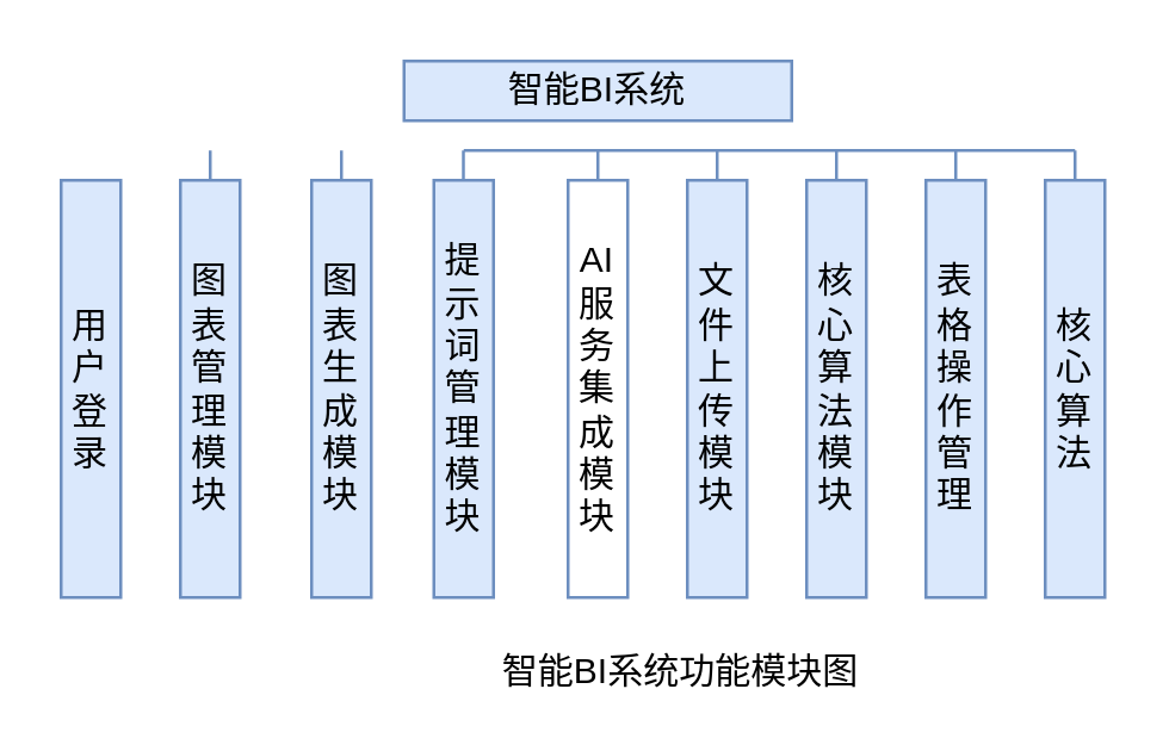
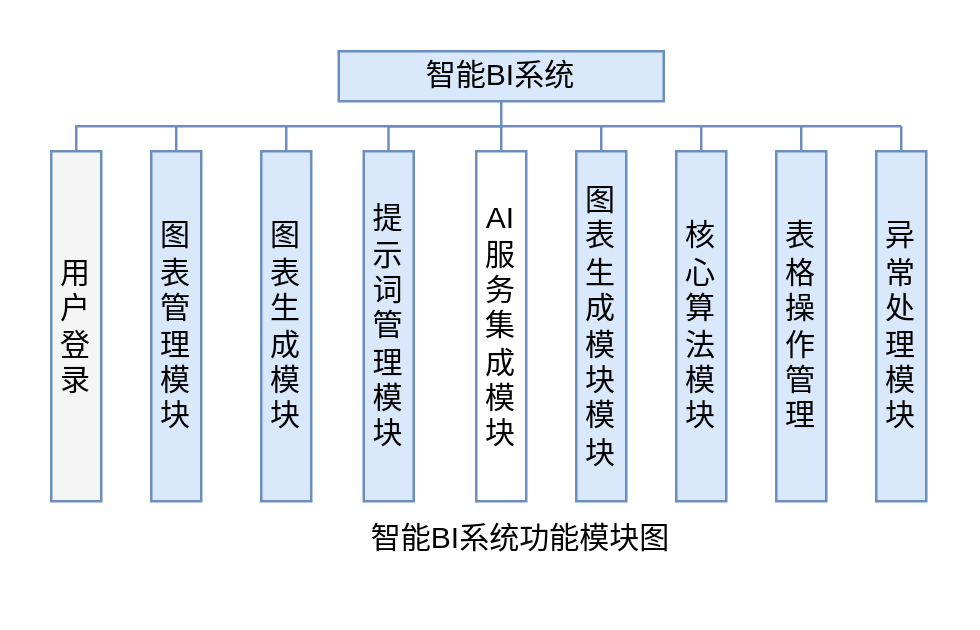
+ <mxCell id="10" value="" style="endArrow=none;html=1;rounded=0;entryX=0.5;entryY=1;entryDx=0;entryDy=0;exitX=0.5;exitY=0;exitDx=0;exitDy=0;fillColor=#dae8fc;strokeColor=#6c8ebf;" parent="1" source="3" target="2" edge="1"><mxGeometry width="50" height="50" relative="1" as="geometry"><mxPoint x="-30" y="50" as="sourcePoint" /><mxPoint x="60" y="20" as="targetPoint" /><Array as="points"><mxPoint x="30" y="50" /><mxPoint x="100" y="50" /><mxPoint x="200" y="50" /></Array></mxGeometry></mxCell>
- <mxCell id="3" value="&lt;div style=&quot;&quot;&gt;用户登录&lt;/div&gt;" style="rounded=0;whiteSpace=wrap;html=1;align=center;fillColor=#dae8fc;strokeColor=#6c8ebf;" parent="1" vertex="1"><mxGeometry x="20" y="60" width="20" height="140" as="geometry" /></mxCell>
+ <mxCell id="3" value="&lt;div style=&quot;&quot;&gt;用户登录&lt;/div&gt;" style="rounded=0;whiteSpace=wrap;html=1;align=center;fillColor=#f5f5f5;strokeColor=#6c8ebf;" parent="1" vertex="1"><mxGeometry x="20" y="60" width="20" height="140" as="geometry" /></mxCell>
- <mxCell id="8" value="&lt;div style=&quot;&quot;&gt;文件上传&lt;/div&gt;&lt;div style=&quot;&quot;&gt;模块&lt;/div&gt;" style="rounded=0;whiteSpace=wrap;html=1;align=center;fillColor=#dae8fc;strokeColor=#6c8ebf;" parent="1" vertex="1"><mxGeometry x="230" y="60" width="20" height="140" as="geometry" /></mxCell>
+ <mxCell id="8" value="&lt;div style=&quot;&quot;&gt;图表生成模块&lt;/div&gt;&lt;div style=&quot;&quot;&gt;模块&lt;/div&gt;" style="rounded=0;whiteSpace=wrap;html=1;align=center;fillColor=#dae8fc;strokeColor=#6c8ebf;" parent="1" vertex="1"><mxGeometry x="230" y="60" width="20" height="140" as="geometry" /></mxCell>
- <mxCell id="21" value="&lt;div style=&quot;&quot;&gt;核心算法&lt;/div&gt;" style="rounded=0;whiteSpace=wrap;html=1;align=center;fillColor=#dae8fc;strokeColor=#6c8ebf;" vertex="1" parent="1"><mxGeometry x="350" y="60" width="20" height="140" as="geometry" /></mxCell>
+ <mxCell id="21" value="&lt;div style=&quot;&quot;&gt;异常处理模块&lt;/div&gt;" style="rounded=0;whiteSpace=wrap;html=1;align=center;fillColor=#dae8fc;strokeColor=#6c8ebf;" vertex="1" parent="1"><mxGeometry x="350" y="60" width="20" height="140" as="geometry" /></mxCell>
- <mxCell id="16" value="智能BI系统功能模块图" style="text;html=1;align=center;verticalAlign=middle;whiteSpace=wrap;rounded=0;" vertex="1" parent="1"><mxGeometry x="155" y="210" width="146" height="30" as="geometry" /></mxCell>
+ <mxCell id="16" value="智能BI系统功能模块图" style="text;html=1;align=center;verticalAlign=middle;whiteSpace=wrap;rounded=0;" vertex="1" parent="1"><mxGeometry x="135" y="200" width="146" height="30" as="geometry" /></mxCell>
